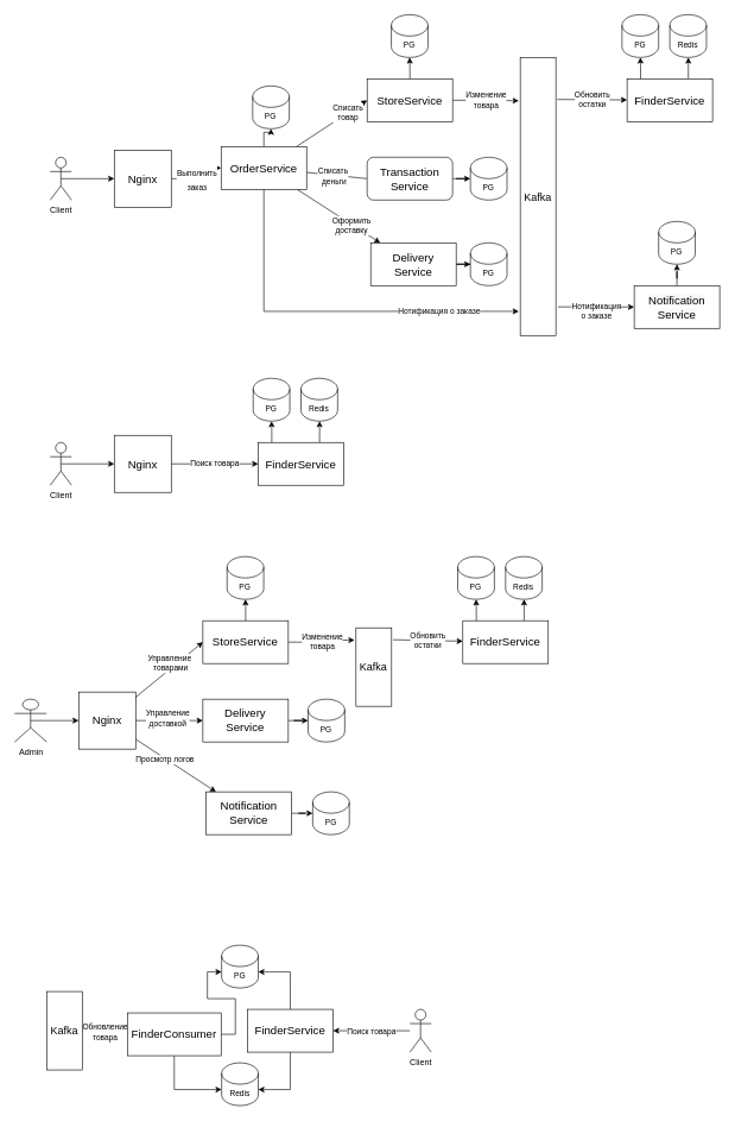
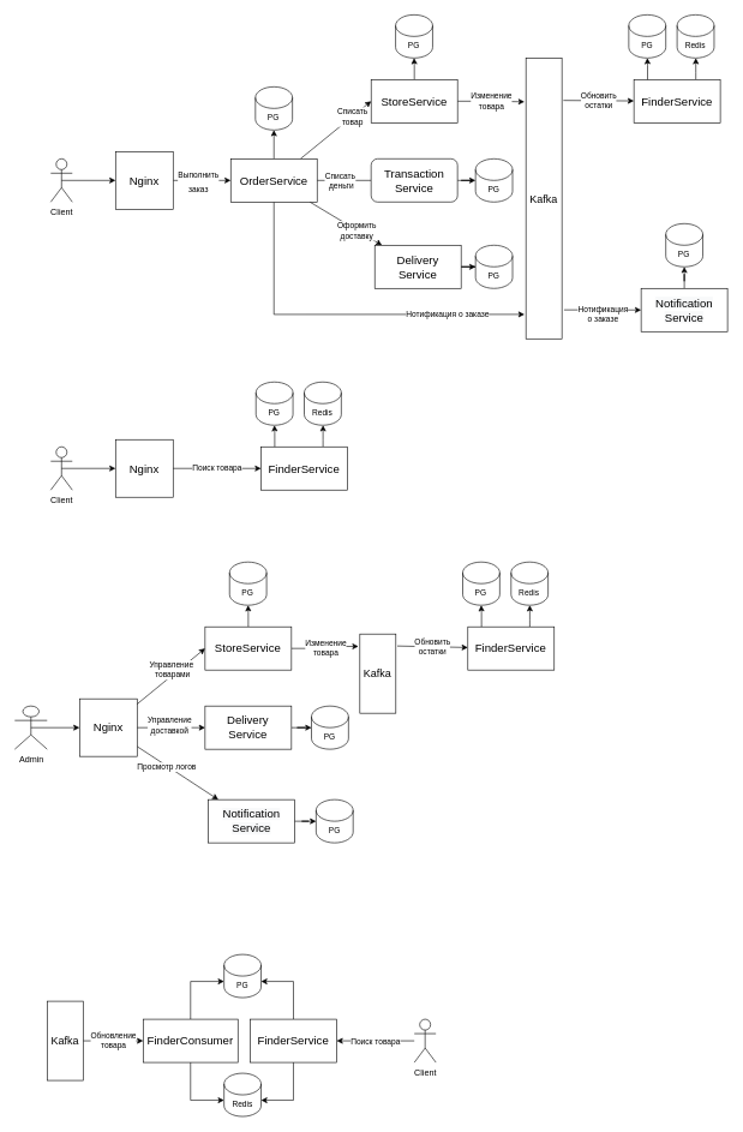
- <mxCell id="16" value="OrderService" style="rounded=0;whiteSpace=wrap;html=1;fontSize=16;" vertex="1" parent="1"><mxGeometry x="310" y="205" width="120" height="60" as="geometry" /></mxCell>
+ <mxCell id="16" value="OrderService" style="rounded=0;whiteSpace=wrap;html=1;fontSize=16;" vertex="1" parent="1"><mxGeometry x="320" y="220" width="120" height="60" as="geometry" /></mxCell>
- <mxCell id="83" value="FinderConsumer" style="rounded=0;whiteSpace=wrap;html=1;fontSize=16;" vertex="1" parent="1"><mxGeometry x="178.37" y="1420" width="131.63" height="60" as="geometry" /></mxCell>
+ <mxCell id="83" value="FinderConsumer" style="rounded=0;whiteSpace=wrap;html=1;fontSize=16;" vertex="1" parent="1"><mxGeometry x="198.37" y="1415" width="131.63" height="60" as="geometry" /></mxCell>
